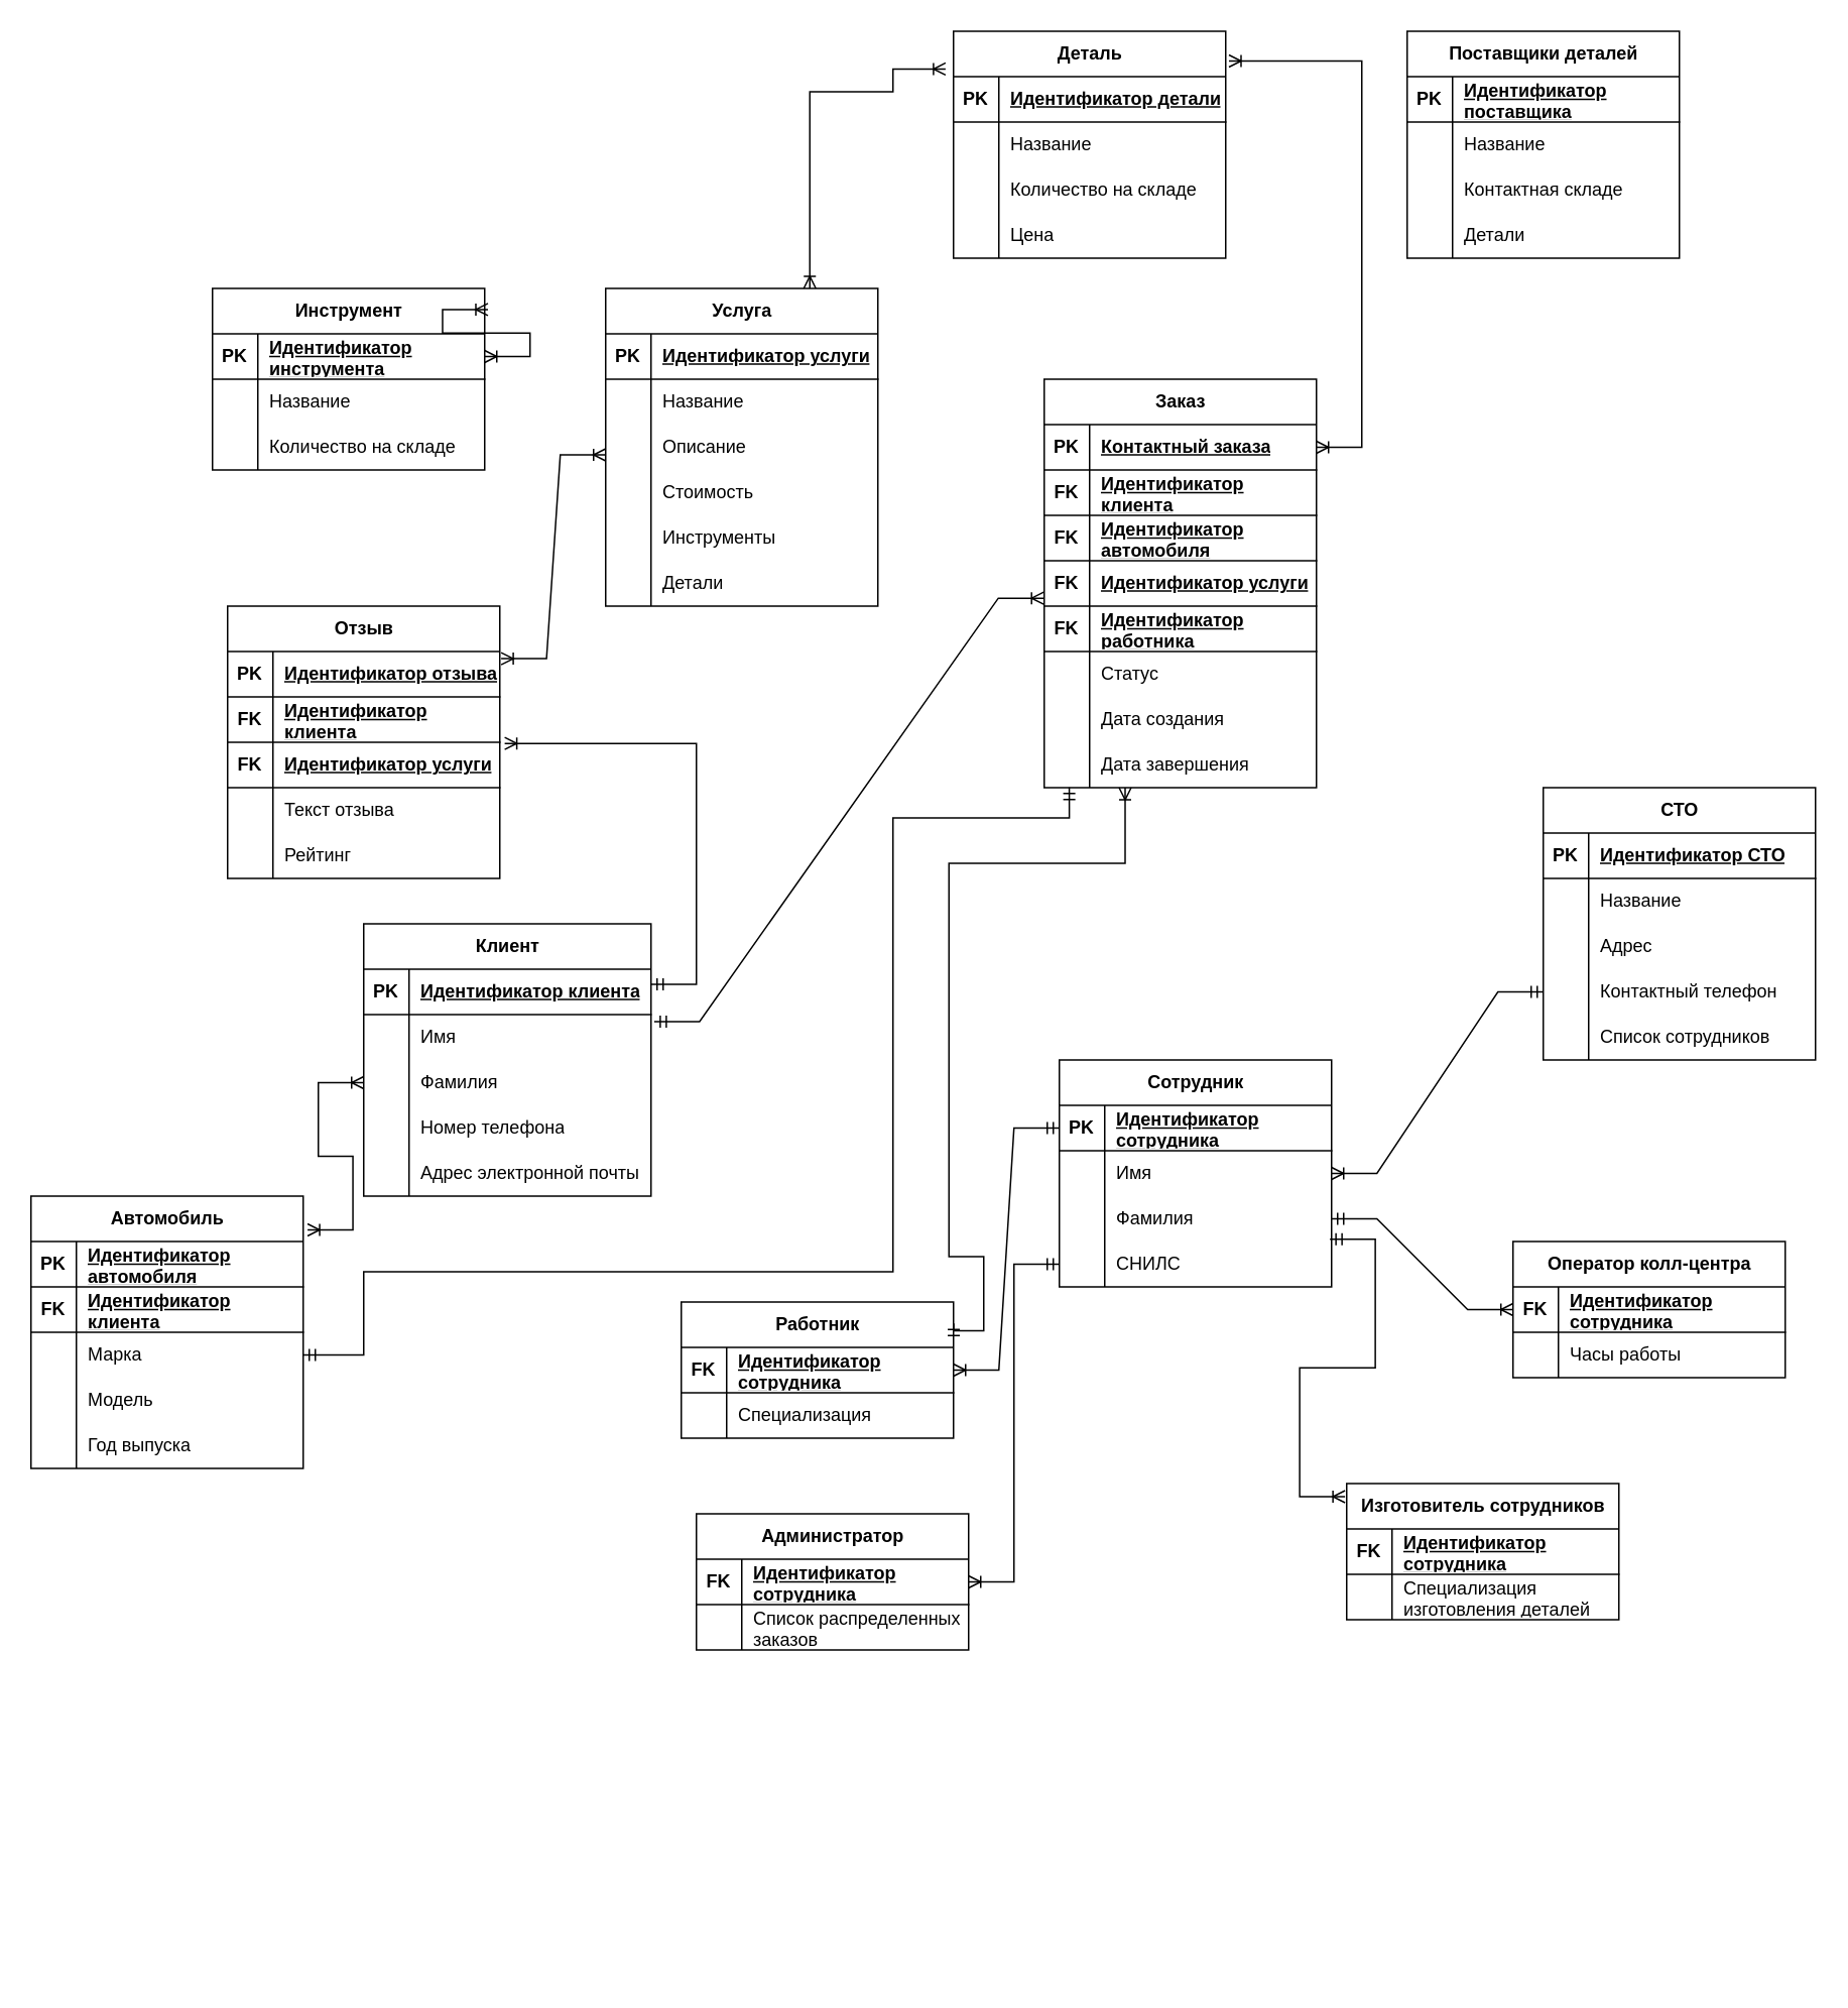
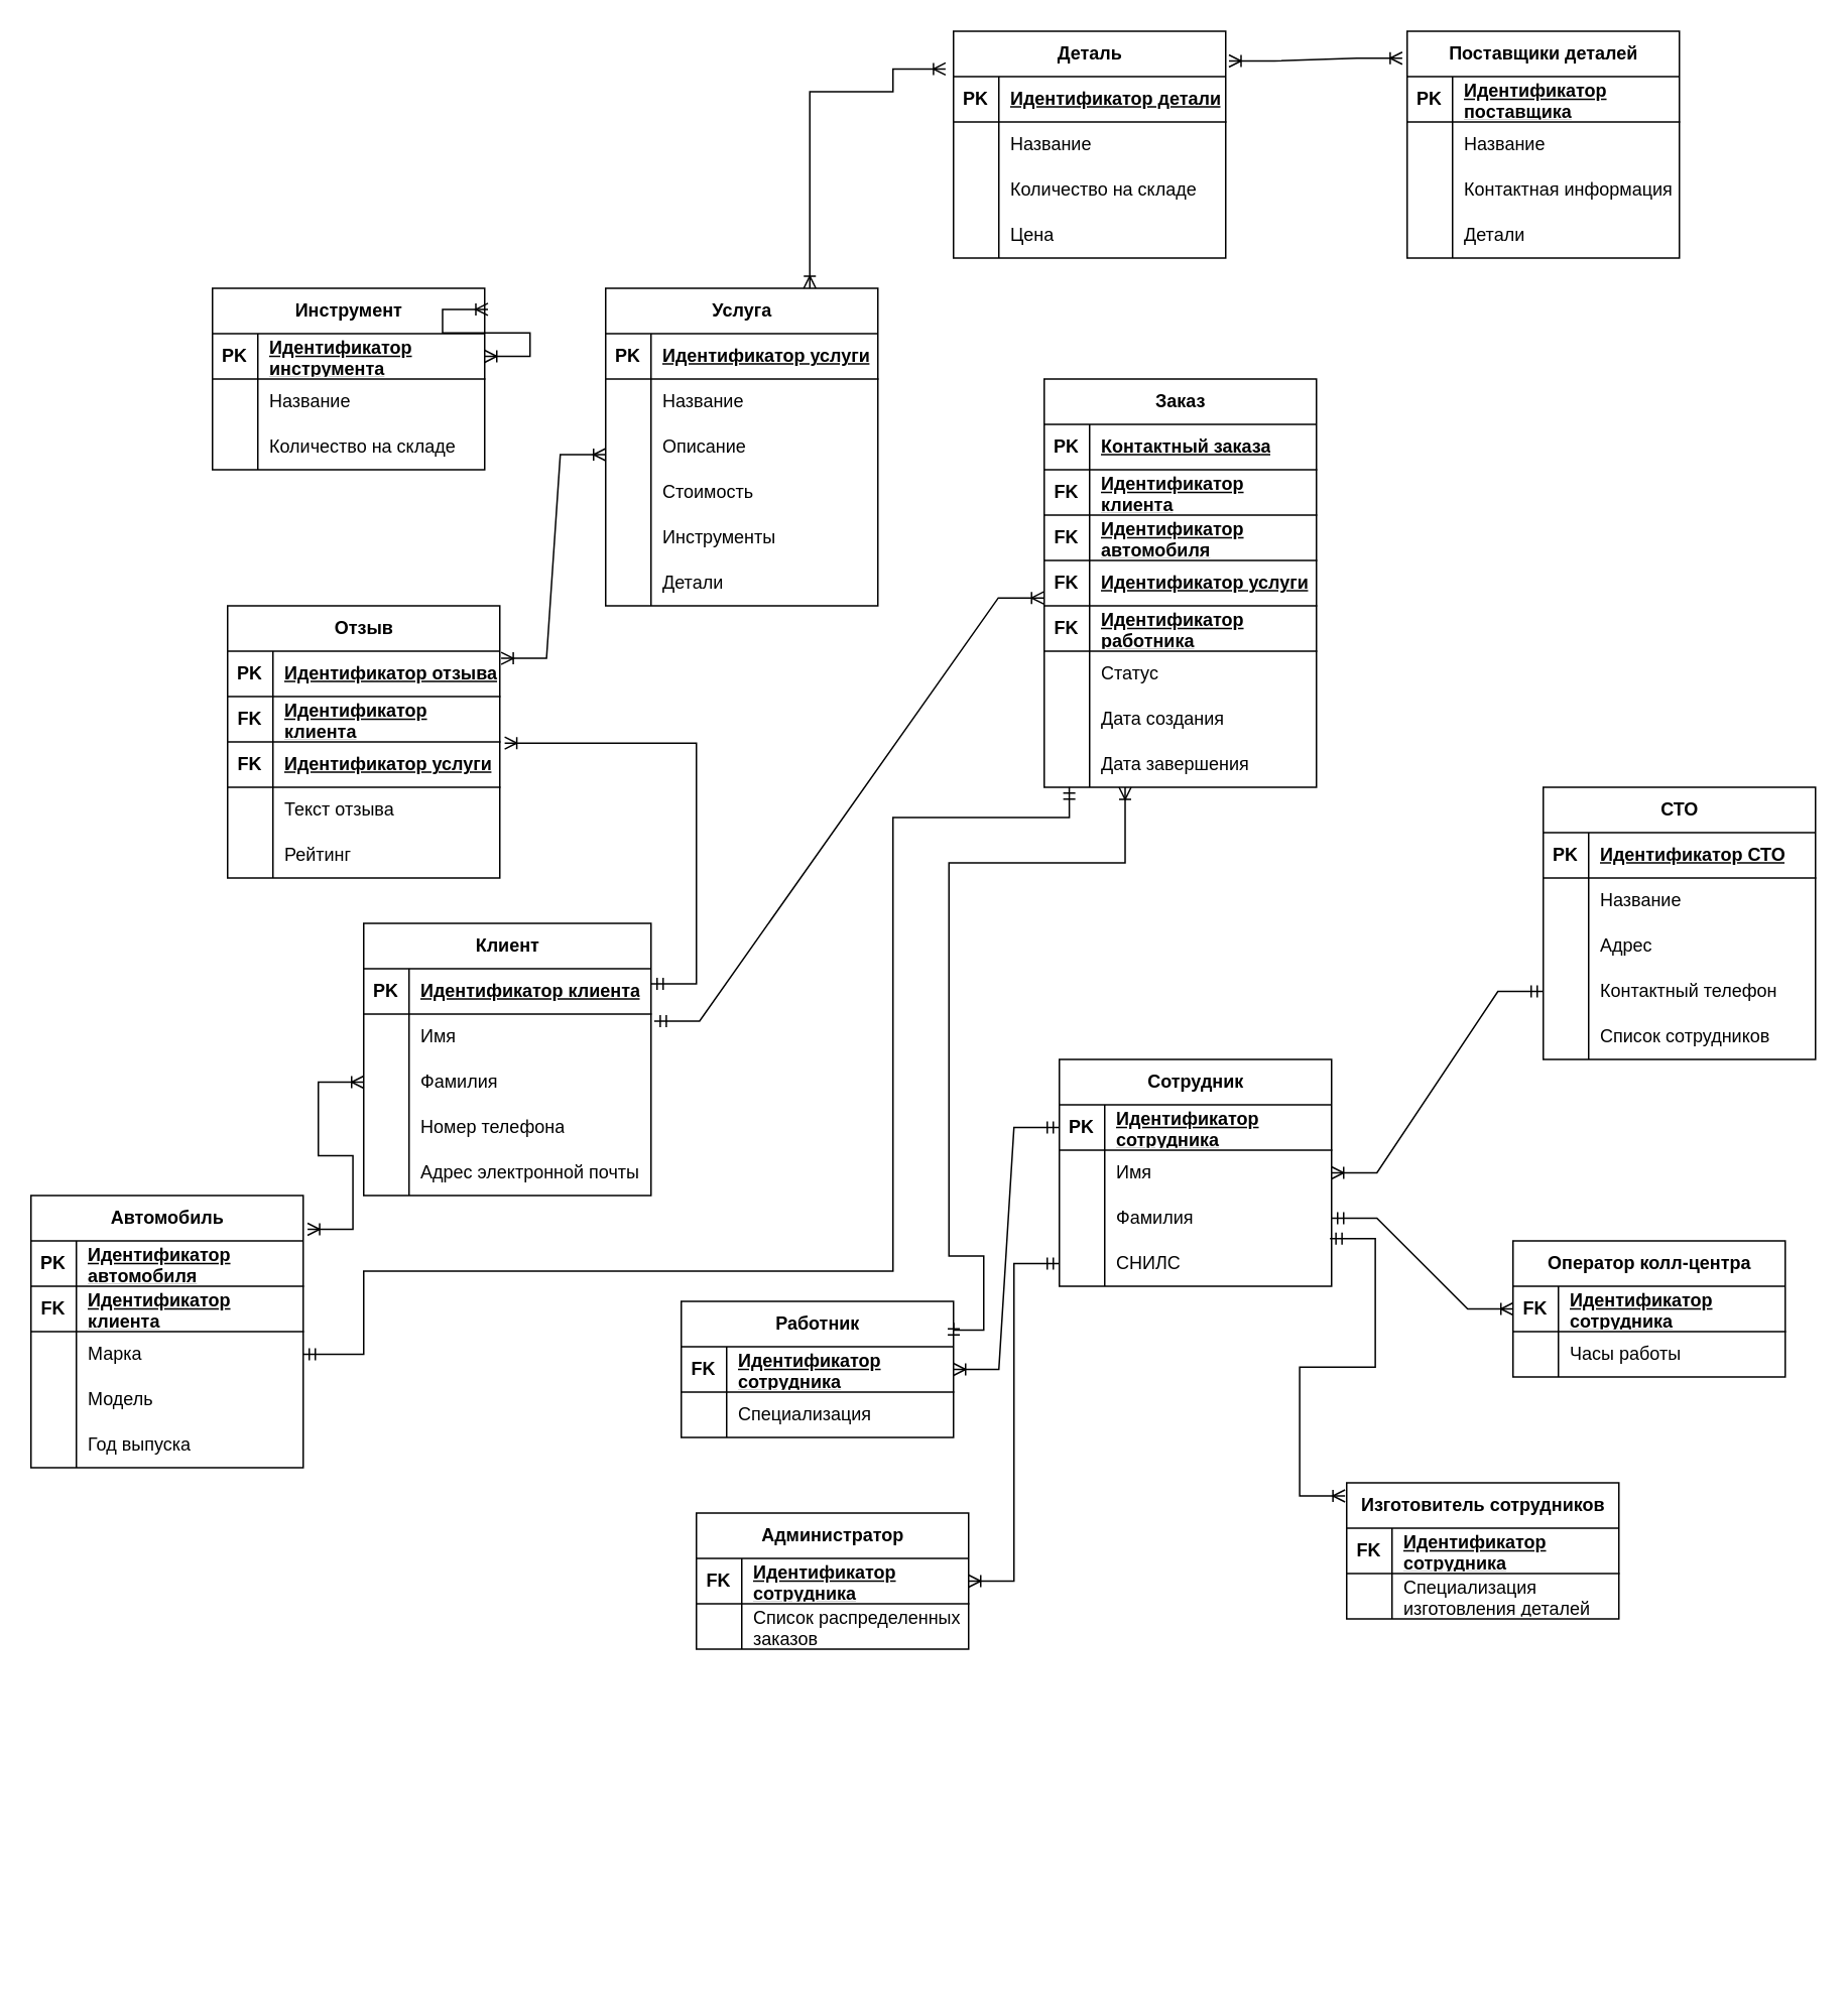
- <mxCell id="184" value="Контактная складе" style="shape=partialRectangle;connectable=0;fillColor=none;top=0;left=0;bottom=0;right=0;align=left;spacingLeft=6;overflow=hidden;whiteSpace=wrap;html=1;" parent="182" vertex="1"><mxGeometry x="30" width="150" height="30" as="geometry"><mxRectangle width="150" height="30" as="alternateBounds" /></mxGeometry></mxCell>
+ <mxCell id="184" value="Контактная информация" style="shape=partialRectangle;connectable=0;fillColor=none;top=0;left=0;bottom=0;right=0;align=left;spacingLeft=6;overflow=hidden;whiteSpace=wrap;html=1;" parent="182" vertex="1"><mxGeometry x="30" width="150" height="30" as="geometry"><mxRectangle width="150" height="30" as="alternateBounds" /></mxGeometry></mxCell>
- <mxCell id="198" value="" style="edgeStyle=entityRelationEdgeStyle;fontSize=12;html=1;endArrow=ERoneToMany;startArrow=ERoneToMany;rounded=0;exitX=1.012;exitY=0.131;exitDx=0;exitDy=0;exitPerimeter=0;" parent="1" source="162" target="117" edge="1"><mxGeometry width="100" height="100" relative="1" as="geometry"><mxPoint x="580" y="-30" as="sourcePoint" /><mxPoint x="680" y="-130" as="targetPoint" /></mxGeometry></mxCell>
+ <mxCell id="198" value="" style="edgeStyle=entityRelationEdgeStyle;fontSize=12;html=1;endArrow=ERoneToMany;startArrow=ERoneToMany;rounded=0;entryX=-0.018;entryY=0.119;entryDx=0;entryDy=0;entryPerimeter=0;exitX=1.012;exitY=0.131;exitDx=0;exitDy=0;exitPerimeter=0;" parent="1" source="162" target="175" edge="1"><mxGeometry width="100" height="100" relative="1" as="geometry"><mxPoint x="580" y="-30" as="sourcePoint" /><mxPoint x="680" y="-130" as="targetPoint" /></mxGeometry></mxCell>
